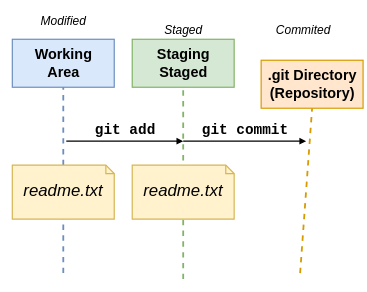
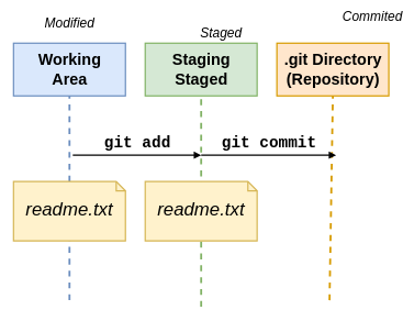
- <mxCell id="4" value="&lt;i style=&quot;font-size: 20px;&quot;&gt;Staged&lt;/i&gt;&lt;br style=&quot;font-size: 20px;&quot;&gt;" style="text;html=1;resizable=0;points=[];autosize=1;align=center;verticalAlign=top;spacingTop=-4;fontSize=20;" parent="1" vertex="1"><mxGeometry x="275" y="34" width="60" height="20" as="geometry" /></mxCell>
+ <mxCell id="4" value="&lt;i style=&quot;font-size: 20px;&quot;&gt;Staged&lt;/i&gt;&lt;br style=&quot;font-size: 20px;&quot;&gt;" style="text;html=1;resizable=0;points=[];autosize=1;align=center;verticalAlign=top;spacingTop=-4;fontSize=20;" parent="1" vertex="1"><mxGeometry x="305" y="34" width="60" height="20" as="geometry" /></mxCell>
- <mxCell id="5" value="&lt;i style=&quot;font-size: 20px;&quot;&gt;Commited&lt;/i&gt;&lt;br style=&quot;font-size: 20px;&quot;&gt;" style="text;html=1;resizable=0;points=[];autosize=1;align=center;verticalAlign=top;spacingTop=-4;fontSize=20;" parent="1" vertex="1"><mxGeometry x="470" y="35" width="70" height="20" as="geometry" /></mxCell>
+ <mxCell id="5" value="&lt;i style=&quot;font-size: 20px;&quot;&gt;Commited&lt;/i&gt;&lt;br style=&quot;font-size: 20px;&quot;&gt;" style="text;html=1;resizable=0;points=[];autosize=1;align=center;verticalAlign=top;spacingTop=-4;fontSize=20;" parent="1" vertex="1"><mxGeometry x="530" y="10" width="70" height="20" as="geometry" /></mxCell>
- <mxCell id="8" value=".git Directory&lt;br&gt;(Repository)&lt;br style=&quot;font-size: 24px&quot;&gt;" style="html=1;strokeWidth=2;fontSize=24;align=center;fontStyle=1;fillColor=#ffe6cc;strokeColor=#d79b00;" parent="1" vertex="1"><mxGeometry x="435" y="100" width="170" height="80" as="geometry" /></mxCell>
+ <mxCell id="8" value=".git Directory&lt;br&gt;(Repository)&lt;br style=&quot;font-size: 24px&quot;&gt;" style="html=1;strokeWidth=2;fontSize=24;align=center;fontStyle=1;fillColor=#ffe6cc;strokeColor=#d79b00;" parent="1" vertex="1"><mxGeometry x="420" y="65" width="170" height="80" as="geometry" /></mxCell>
